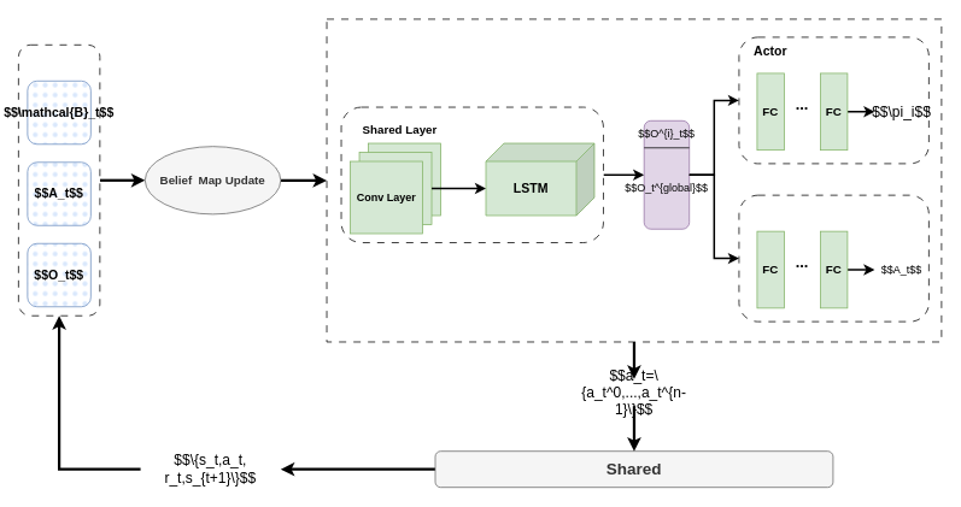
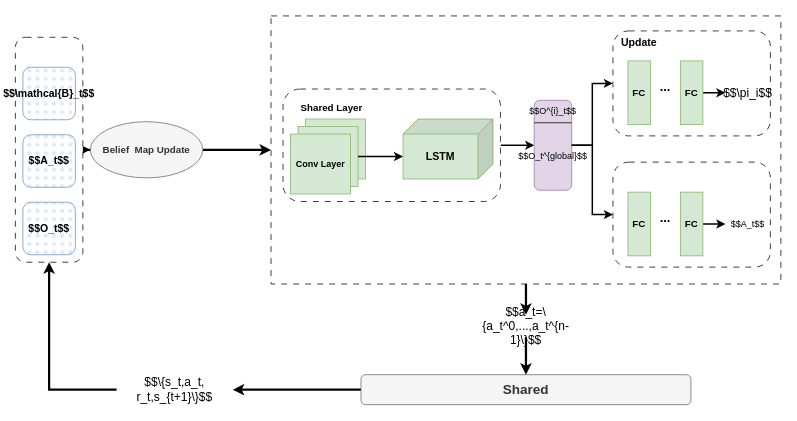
- <mxCell id="30" value="&lt;font style=&quot;font-size: 14px;&quot;&gt;&lt;b&gt;Actor&lt;/b&gt;&lt;/font&gt;" style="text;html=1;strokeColor=none;fillColor=none;align=center;verticalAlign=middle;whiteSpace=wrap;rounded=0;" vertex="1" parent="1"><mxGeometry x="822" y="40.5" width="60" height="30" as="geometry" /></mxCell>
+ <mxCell id="30" value="&lt;font style=&quot;font-size: 14px;&quot;&gt;&lt;b&gt;Update&lt;/b&gt;&lt;/font&gt;" style="text;html=1;strokeColor=none;fillColor=none;align=center;verticalAlign=middle;whiteSpace=wrap;rounded=0;" vertex="1" parent="1"><mxGeometry x="822" y="40.5" width="60" height="30" as="geometry" /></mxCell>
- <mxCell id="12" value="&lt;b&gt;&lt;font style=&quot;font-size: 13px;&quot;&gt;Belief&amp;nbsp; Map Update&lt;/font&gt;&lt;/b&gt;" style="ellipse;whiteSpace=wrap;html=1;fillColor=#f5f5f5;fontColor=#333333;strokeColor=#666666;" vertex="1" parent="1"><mxGeometry x="160" y="161.5" width="150" height="75" as="geometry" /></mxCell>
+ <mxCell id="12" value="&lt;b&gt;&lt;font style=&quot;font-size: 13px;&quot;&gt;Belief&amp;nbsp; Map Update&lt;/font&gt;&lt;/b&gt;" style="ellipse;whiteSpace=wrap;html=1;fillColor=#f5f5f5;fontColor=#333333;strokeColor=#666666;" vertex="1" parent="1"><mxGeometry x="120" y="161.5" width="150" height="75" as="geometry" /></mxCell>
